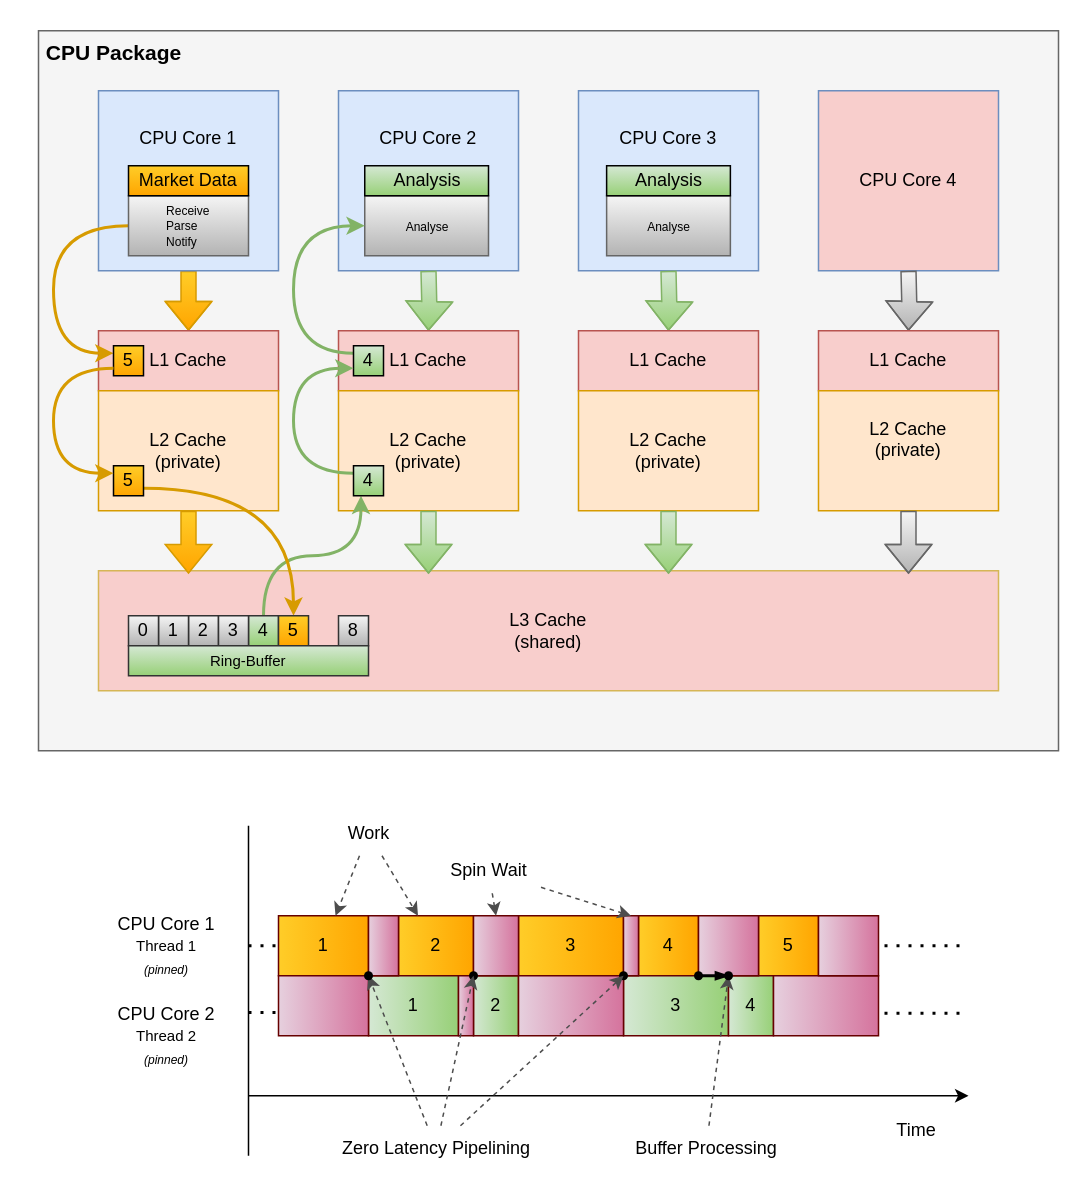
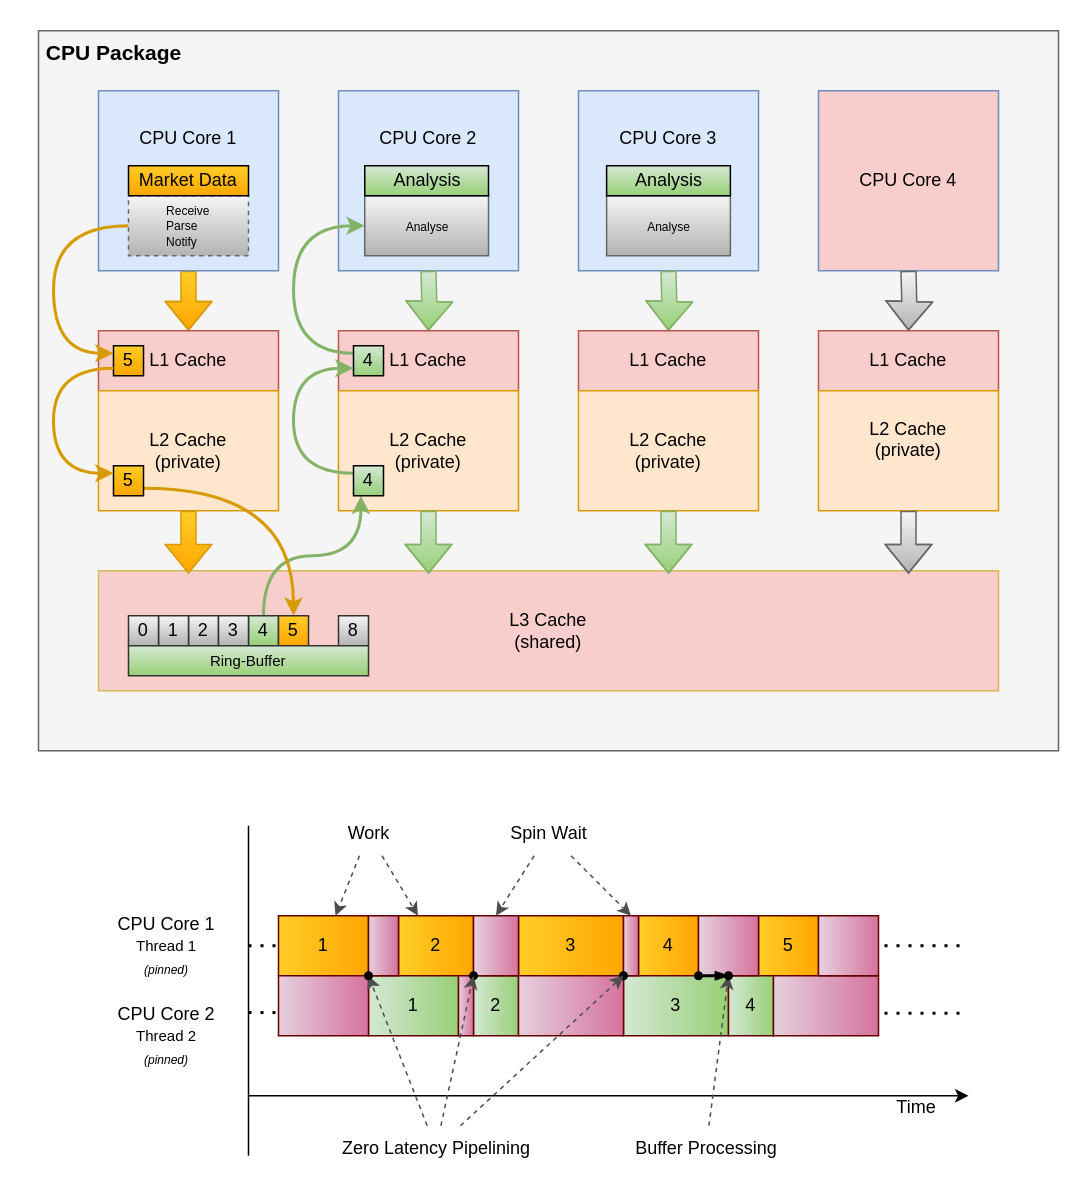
- <mxCell id="28" value="&lt;div style=&quot;text-align: left; line-height: 80%;&quot;&gt;&lt;font style=&quot;font-size: 8px;&quot;&gt;Receive&lt;/font&gt;&lt;/div&gt;&lt;div style=&quot;text-align: left; line-height: 80%;&quot;&gt;&lt;span style=&quot;font-size: 8px;&quot;&gt;Parse&lt;/span&gt;&lt;/div&gt;&lt;div style=&quot;text-align: left; line-height: 80%;&quot;&gt;&lt;span style=&quot;font-size: 8px; text-align: left;&quot;&gt;Notify&lt;/span&gt;&lt;/div&gt;" style="rounded=0;whiteSpace=wrap;html=1;fillColor=#f5f5f5;gradientColor=#b3b3b3;strokeColor=#666666;" parent="1" vertex="1"><mxGeometry x="85" y="130" width="80" height="40" as="geometry" /></mxCell>
+ <mxCell id="28" value="&lt;div style=&quot;text-align: left; line-height: 80%;&quot;&gt;&lt;font style=&quot;font-size: 8px;&quot;&gt;Receive&lt;/font&gt;&lt;/div&gt;&lt;div style=&quot;text-align: left; line-height: 80%;&quot;&gt;&lt;span style=&quot;font-size: 8px;&quot;&gt;Parse&lt;/span&gt;&lt;/div&gt;&lt;div style=&quot;text-align: left; line-height: 80%;&quot;&gt;&lt;span style=&quot;font-size: 8px; text-align: left;&quot;&gt;Notify&lt;/span&gt;&lt;/div&gt;" style="rounded=0;whiteSpace=wrap;html=1;fillColor=#f5f5f5;gradientColor=#b3b3b3;strokeColor=#666666;dashed=1;" parent="1" vertex="1"><mxGeometry x="85" y="130" width="80" height="40" as="geometry" /></mxCell>
- <mxCell id="76" value="Spin Wait" style="text;html=1;align=center;verticalAlign=middle;resizable=1;points=[];autosize=1;strokeColor=none;fillColor=none;fontColor=#000000;movable=1;rotatable=1;deletable=1;editable=1;locked=0;connectable=1;" parent="49" vertex="1"><mxGeometry x="225" y="25" width="70" height="30" as="geometry" /></mxCell>
+ <mxCell id="76" value="Spin Wait" style="text;html=1;align=center;verticalAlign=middle;resizable=1;points=[];autosize=1;strokeColor=none;fillColor=none;fontColor=#000000;movable=1;rotatable=1;deletable=1;editable=1;locked=0;connectable=1;" parent="49" vertex="1"><mxGeometry x="265" width="70" height="30" as="geometry" /></mxCell>
- <mxCell id="54" value="Time" style="text;html=1;align=center;verticalAlign=middle;resizable=1;points=[];autosize=1;strokeColor=none;fillColor=none;movable=1;rotatable=1;deletable=1;editable=1;locked=0;connectable=1;" parent="49" vertex="1"><mxGeometry x="520" y="198" width="50" height="30" as="geometry" /></mxCell>
+ <mxCell id="54" value="Time" style="text;html=1;align=center;verticalAlign=middle;resizable=1;points=[];autosize=1;strokeColor=none;fillColor=none;movable=1;rotatable=1;deletable=1;editable=1;locked=0;connectable=1;" parent="49" vertex="1"><mxGeometry x="520" y="183" width="50" height="30" as="geometry" /></mxCell>
